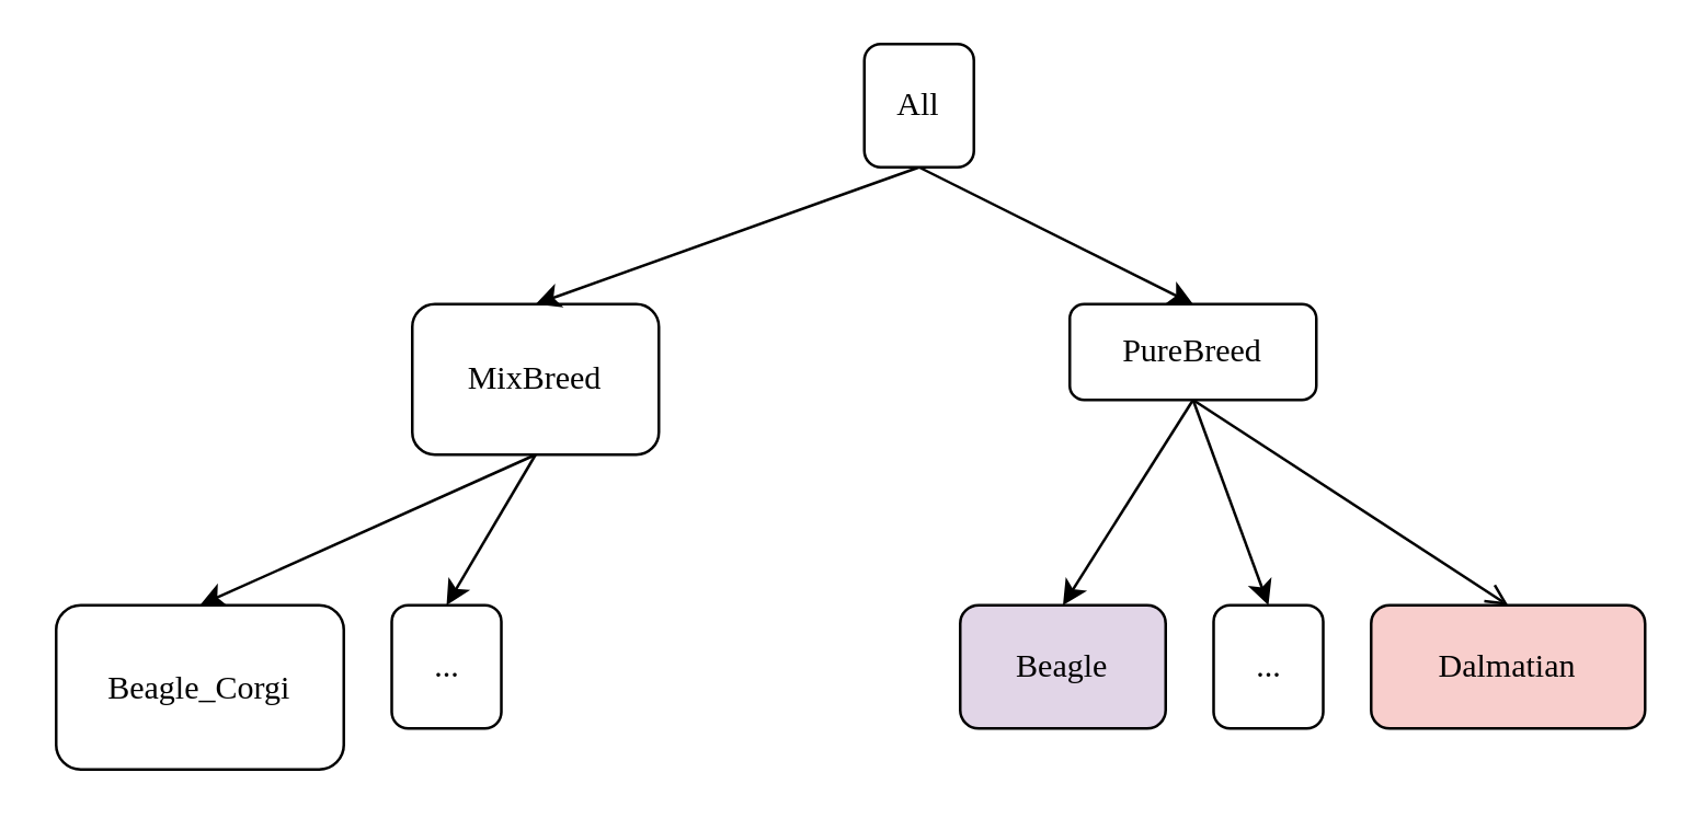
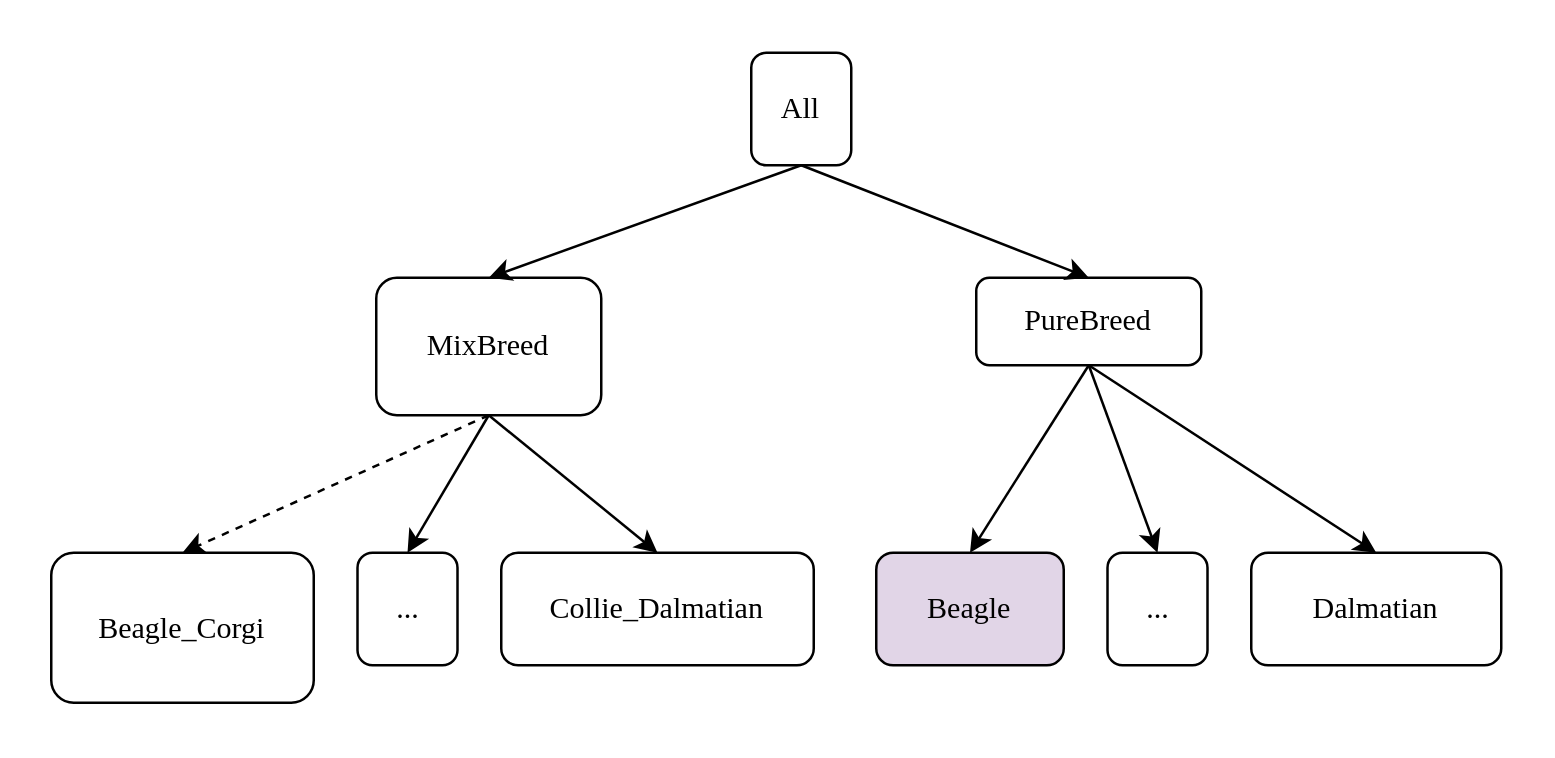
- <mxCell id="18" value="All" style="whiteSpace=wrap;html=1;rounded=1;shadow=0;labelBackgroundColor=none;strokeColor=#000000;strokeWidth=1;fillColor=#ffffff;fontFamily=Verdana;fontSize=12;fontColor=#000000;align=center;" vertex="1" parent="1"><mxGeometry x="315" y="15.5" width="40" height="45" as="geometry" /></mxCell>
+ <mxCell id="18" value="All" style="whiteSpace=wrap;html=1;rounded=1;shadow=0;labelBackgroundColor=none;strokeColor=#000000;strokeWidth=1;fillColor=#ffffff;fontFamily=Verdana;fontSize=12;fontColor=#000000;align=center;" vertex="1" parent="1"><mxGeometry x="300" y="20.5" width="40" height="45" as="geometry" /></mxCell>
+ <mxCell id="4" style="edgeStyle=none;rounded=0;orthogonalLoop=1;jettySize=auto;html=0;exitX=0.5;exitY=1;exitDx=0;exitDy=0;entryX=0.5;entryY=0;entryDx=0;entryDy=0;endArrow=classic;endFill=1;fontColor=none;shadow=0;" edge="1" parent="1" source="5" target="11"><mxGeometry relative="1" as="geometry" /></mxCell>
- <mxCell id="2" style="edgeStyle=none;rounded=0;orthogonalLoop=1;jettySize=auto;html=0;exitX=0.5;exitY=1;exitDx=0;exitDy=0;entryX=0.5;entryY=0;entryDx=0;entryDy=0;endArrow=classic;endFill=1;fontColor=none;shadow=0;" edge="1" parent="1" source="5" target="10"><mxGeometry relative="1" as="geometry" /></mxCell>
+ <mxCell id="2" style="edgeStyle=none;rounded=0;orthogonalLoop=1;jettySize=auto;html=0;exitX=0.5;exitY=1;exitDx=0;exitDy=0;entryX=0.5;entryY=0;entryDx=0;entryDy=0;endArrow=classic;endFill=1;fontColor=none;shadow=0;dashed=1;" edge="1" parent="1" source="5" target="10"><mxGeometry relative="1" as="geometry" /></mxCell>
- <mxCell id="8" style="edgeStyle=none;rounded=0;orthogonalLoop=1;jettySize=auto;html=0;exitX=0.5;exitY=1;exitDx=0;exitDy=0;entryX=0.5;entryY=0;entryDx=0;entryDy=0;endArrow=open;endFill=1;fontColor=none;shadow=0;" edge="1" parent="1" source="9" target="14"><mxGeometry relative="1" as="geometry" /></mxCell>
+ <mxCell id="8" style="edgeStyle=none;rounded=0;orthogonalLoop=1;jettySize=auto;html=0;exitX=0.5;exitY=1;exitDx=0;exitDy=0;entryX=0.5;entryY=0;entryDx=0;entryDy=0;endArrow=classic;endFill=1;fontColor=none;shadow=0;" edge="1" parent="1" source="9" target="14"><mxGeometry relative="1" as="geometry" /></mxCell>
+ <mxCell id="11" value="Collie_Dalmatian" style="whiteSpace=wrap;html=1;rounded=1;shadow=0;labelBackgroundColor=none;strokeColor=#000000;strokeWidth=1;fillColor=#ffffff;fontFamily=Verdana;fontSize=12;fontColor=#000000;align=center;" vertex="1" parent="1"><mxGeometry x="200" y="220.5" width="125" height="45" as="geometry" /></mxCell>
- <mxCell id="14" value="Dalmatian" style="whiteSpace=wrap;html=1;rounded=1;shadow=0;labelBackgroundColor=none;strokeColor=#000000;strokeWidth=1;fillColor=#f8cecc;fontFamily=Verdana;fontSize=12;fontColor=#000000;align=center;" vertex="1" parent="1"><mxGeometry x="500" y="220.5" width="100" height="45" as="geometry" /></mxCell>
+ <mxCell id="14" value="Dalmatian" style="whiteSpace=wrap;html=1;rounded=1;shadow=0;labelBackgroundColor=none;strokeColor=#000000;strokeWidth=1;fillColor=#ffffff;fontFamily=Verdana;fontSize=12;fontColor=#000000;align=center;" vertex="1" parent="1"><mxGeometry x="500" y="220.5" width="100" height="45" as="geometry" /></mxCell>
